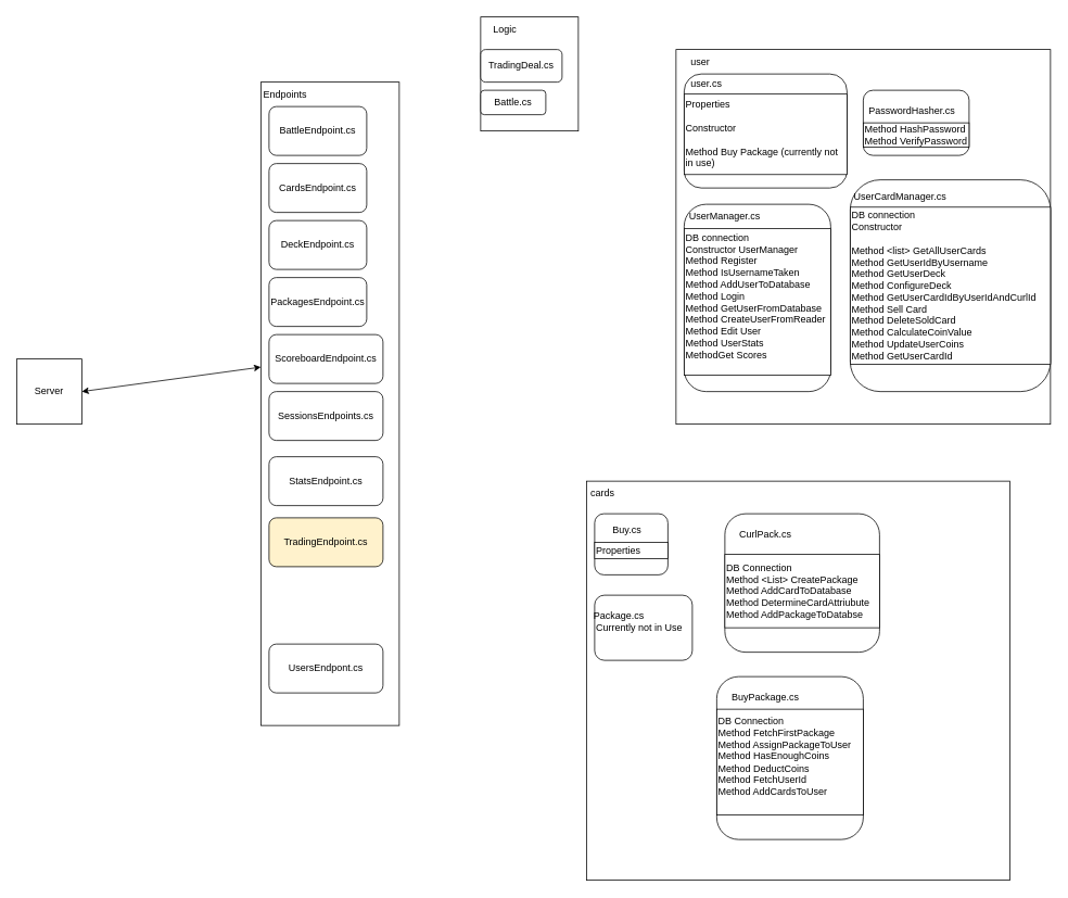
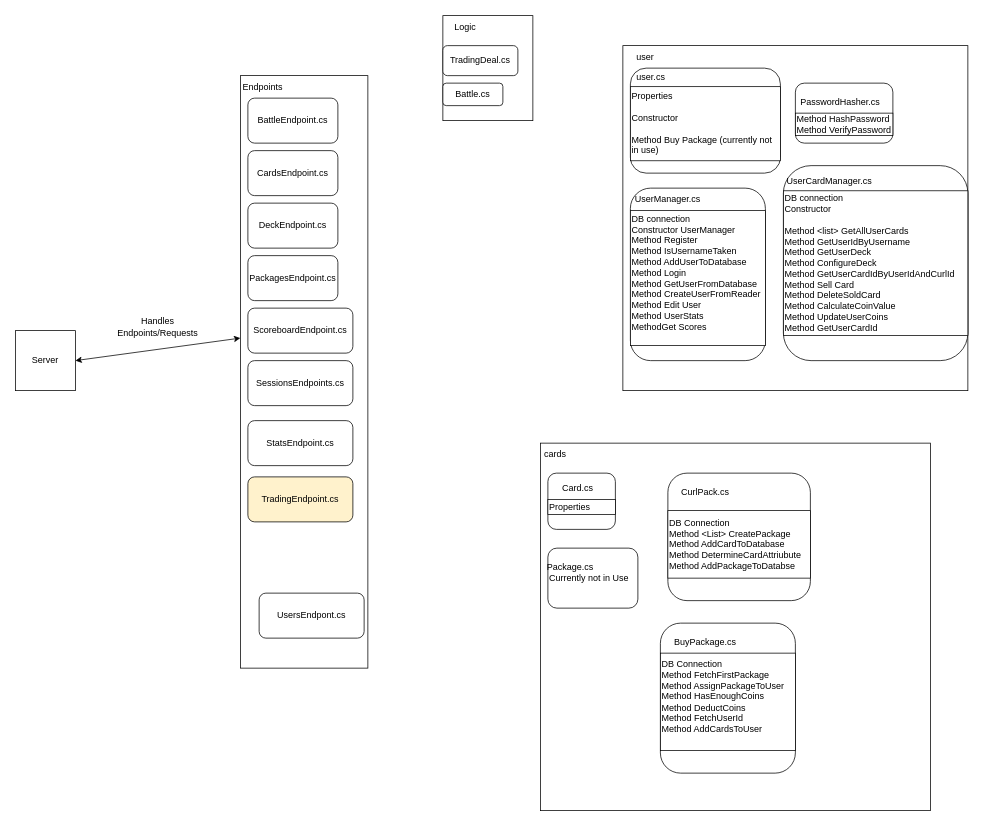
+ <mxCell id="58" value="Handles Endpoints/Requests" style="text;html=1;align=center;verticalAlign=middle;whiteSpace=wrap;rounded=0;" vertex="1" parent="1"><mxGeometry x="140" y="420" width="140" height="30" as="geometry" /></mxCell>
- <mxCell id="44" value="Buy.cs" style="text;html=1;align=center;verticalAlign=middle;whiteSpace=wrap;rounded=0;" vertex="1" parent="42"><mxGeometry x="10" y="5" width="60" height="30" as="geometry" /></mxCell>
+ <mxCell id="44" value="Card.cs" style="text;html=1;align=center;verticalAlign=middle;whiteSpace=wrap;rounded=0;" vertex="1" parent="42"><mxGeometry x="10" y="5" width="60" height="30" as="geometry" /></mxCell>
- <mxCell id="38" value="UsersEndpont.cs" style="rounded=1;whiteSpace=wrap;html=1;" vertex="1" parent="27"><mxGeometry x="10" y="690" width="140" height="60" as="geometry" /></mxCell>
+ <mxCell id="38" value="UsersEndpont.cs" style="rounded=1;whiteSpace=wrap;html=1;" vertex="1" parent="27"><mxGeometry x="25" y="690" width="140" height="60" as="geometry" /></mxCell>
